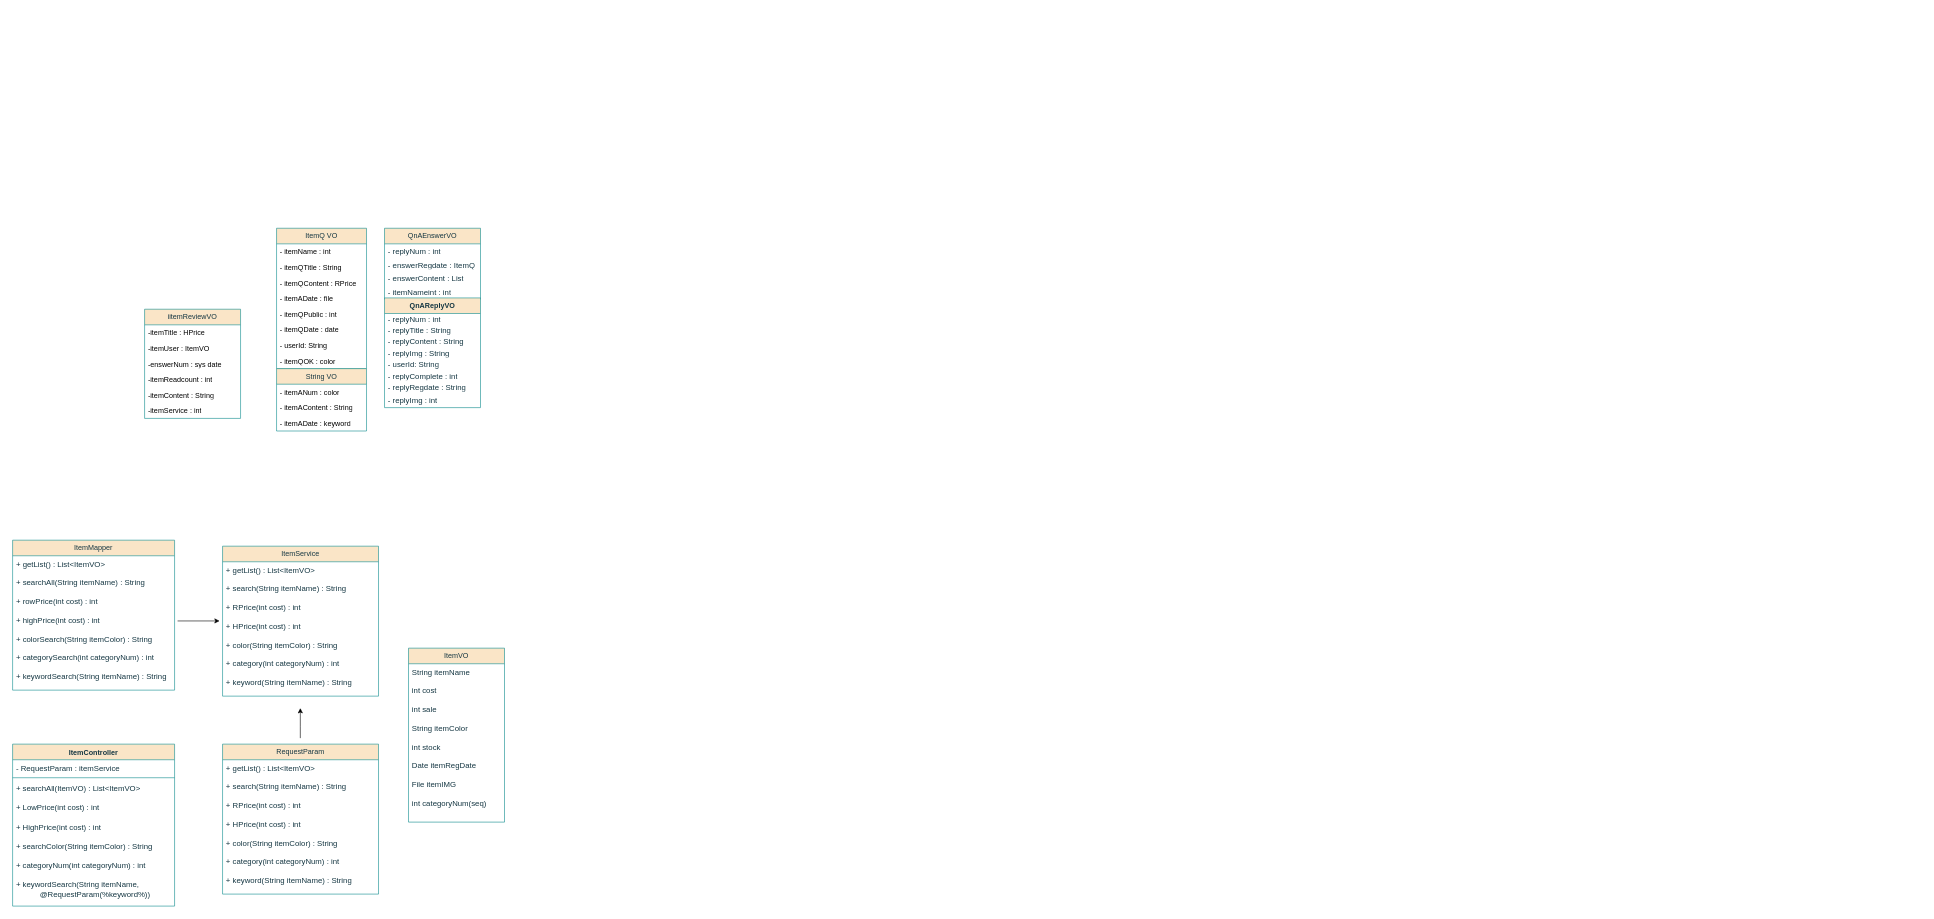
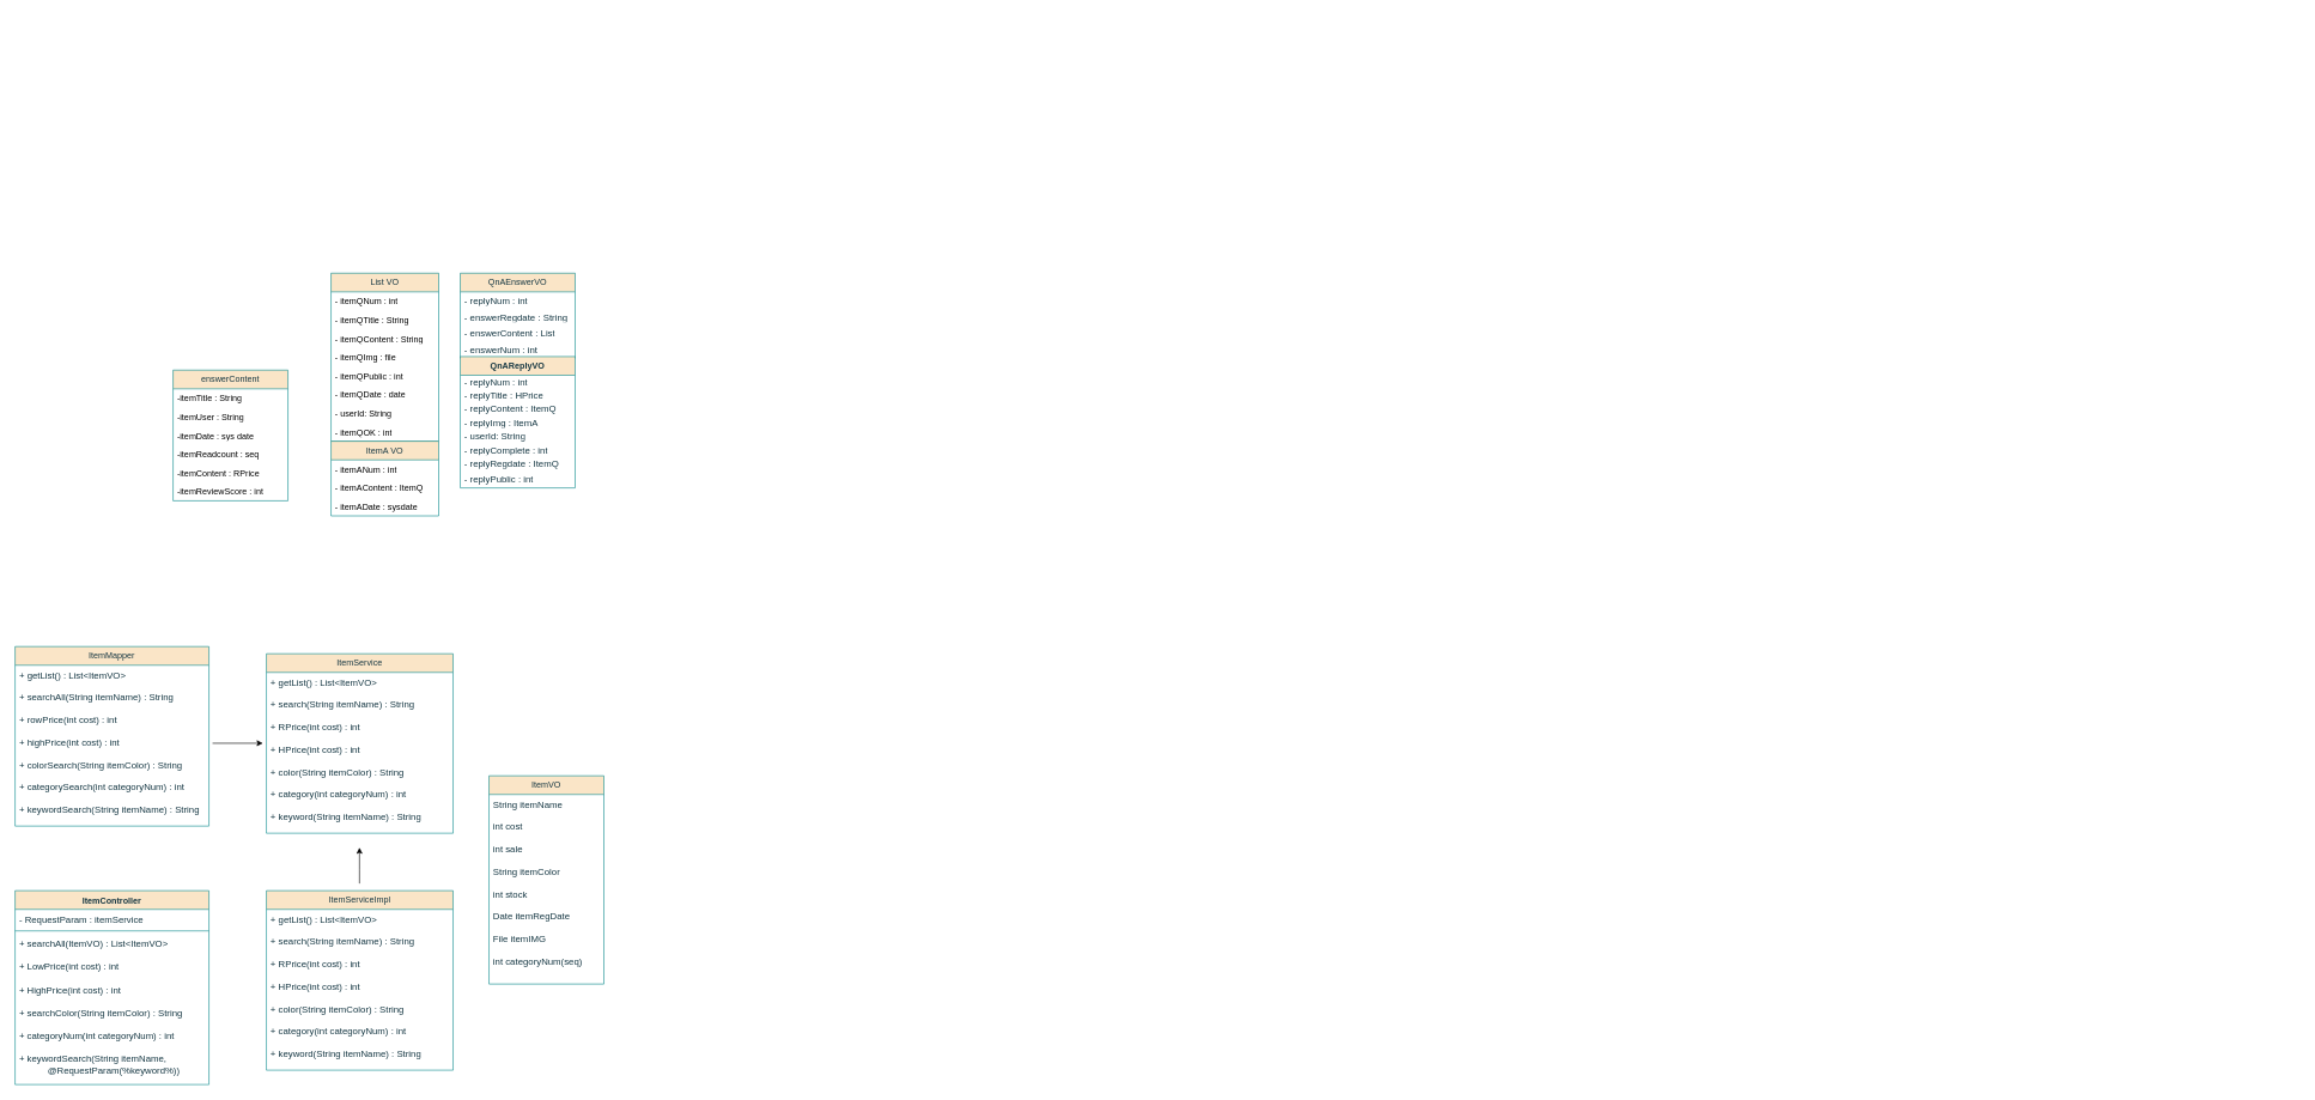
- <mxCell id="19" value="ItemQ VO" style="swimlane;fontStyle=0;childLayout=stackLayout;horizontal=1;startSize=26;fillColor=#FAE5C7;horizontalStack=0;resizeParent=1;resizeParentMax=0;resizeLast=0;collapsible=1;marginBottom=0;whiteSpace=wrap;html=1;strokeColor=#0F8B8D;fontColor=#143642;labelBackgroundColor=none;" parent="1" vertex="1"><mxGeometry x="460" y="380" width="150" height="234" as="geometry" /></mxCell>
+ <mxCell id="19" value="List VO" style="swimlane;fontStyle=0;childLayout=stackLayout;horizontal=1;startSize=26;fillColor=#FAE5C7;horizontalStack=0;resizeParent=1;resizeParentMax=0;resizeLast=0;collapsible=1;marginBottom=0;whiteSpace=wrap;html=1;strokeColor=#0F8B8D;fontColor=#143642;labelBackgroundColor=none;" parent="1" vertex="1"><mxGeometry x="460" y="380" width="150" height="234" as="geometry" /></mxCell>
- <mxCell id="20" value="- itemName : int" style="text;strokeColor=none;fillColor=none;align=left;verticalAlign=top;spacingLeft=4;spacingRight=4;overflow=hidden;rotatable=0;points=[[0,0.5],[1,0.5]];portConstraint=eastwest;whiteSpace=wrap;html=1;" parent="19" vertex="1"><mxGeometry y="26" width="150" height="26" as="geometry" /></mxCell>
+ <mxCell id="20" value="- itemQNum : int" style="text;strokeColor=none;fillColor=none;align=left;verticalAlign=top;spacingLeft=4;spacingRight=4;overflow=hidden;rotatable=0;points=[[0,0.5],[1,0.5]];portConstraint=eastwest;whiteSpace=wrap;html=1;" parent="19" vertex="1"><mxGeometry y="26" width="150" height="26" as="geometry" /></mxCell>
- <mxCell id="6" value="- enswerRegdate : ItemQ" style="text;strokeColor=none;fillColor=none;align=left;verticalAlign=middle;spacingLeft=4;spacingRight=4;overflow=hidden;rotatable=0;points=[[0,0.5],[1,0.5]];portConstraint=eastwest;whiteSpace=wrap;html=1;container=0;strokeOpacity=100;allowArrows=1;fontSize=13;labelBackgroundColor=none;fontColor=#143642;" parent="4" vertex="1"><mxGeometry y="49.077" width="160" height="23.077" as="geometry" /></mxCell>
+ <mxCell id="6" value="- enswerRegdate : String" style="text;strokeColor=none;fillColor=none;align=left;verticalAlign=middle;spacingLeft=4;spacingRight=4;overflow=hidden;rotatable=0;points=[[0,0.5],[1,0.5]];portConstraint=eastwest;whiteSpace=wrap;html=1;container=0;strokeOpacity=100;allowArrows=1;fontSize=13;labelBackgroundColor=none;fontColor=#143642;" parent="4" vertex="1"><mxGeometry y="49.077" width="160" height="23.077" as="geometry" /></mxCell>
- <mxCell id="22" value="- itemQContent : RPrice" style="text;strokeColor=none;fillColor=none;align=left;verticalAlign=top;spacingLeft=4;spacingRight=4;overflow=hidden;rotatable=0;points=[[0,0.5],[1,0.5]];portConstraint=eastwest;whiteSpace=wrap;html=1;" parent="19" vertex="1"><mxGeometry y="78" width="150" height="26" as="geometry" /></mxCell>
+ <mxCell id="22" value="- itemQContent : String" style="text;strokeColor=none;fillColor=none;align=left;verticalAlign=top;spacingLeft=4;spacingRight=4;overflow=hidden;rotatable=0;points=[[0,0.5],[1,0.5]];portConstraint=eastwest;whiteSpace=wrap;html=1;" parent="19" vertex="1"><mxGeometry y="78" width="150" height="26" as="geometry" /></mxCell>
- <mxCell id="8" value="- itemNameint : int" style="text;strokeColor=none;fillColor=none;align=left;verticalAlign=middle;spacingLeft=4;spacingRight=4;overflow=hidden;rotatable=0;points=[[0,0.5],[1,0.5]];portConstraint=eastwest;whiteSpace=wrap;html=1;container=0;strokeOpacity=100;allowArrows=1;fontSize=13;labelBackgroundColor=none;fontColor=#143642;" parent="4" vertex="1"><mxGeometry y="95.231" width="160" height="23.077" as="geometry" /></mxCell>
+ <mxCell id="8" value="- enswerNum : int" style="text;strokeColor=none;fillColor=none;align=left;verticalAlign=middle;spacingLeft=4;spacingRight=4;overflow=hidden;rotatable=0;points=[[0,0.5],[1,0.5]];portConstraint=eastwest;whiteSpace=wrap;html=1;container=0;strokeOpacity=100;allowArrows=1;fontSize=13;labelBackgroundColor=none;fontColor=#143642;" parent="4" vertex="1"><mxGeometry y="95.231" width="160" height="23.077" as="geometry" /></mxCell>
- <mxCell id="23" value="- itemADate : file" style="text;strokeColor=none;fillColor=none;align=left;verticalAlign=top;spacingLeft=4;spacingRight=4;overflow=hidden;rotatable=0;points=[[0,0.5],[1,0.5]];portConstraint=eastwest;whiteSpace=wrap;html=1;" parent="19" vertex="1"><mxGeometry y="104" width="150" height="26" as="geometry" /></mxCell>
+ <mxCell id="23" value="- itemQImg : file" style="text;strokeColor=none;fillColor=none;align=left;verticalAlign=top;spacingLeft=4;spacingRight=4;overflow=hidden;rotatable=0;points=[[0,0.5],[1,0.5]];portConstraint=eastwest;whiteSpace=wrap;html=1;" parent="19" vertex="1"><mxGeometry y="104" width="150" height="26" as="geometry" /></mxCell>
- <mxCell id="32" value="iitemReviewVO" style="swimlane;fontStyle=0;childLayout=stackLayout;horizontal=1;startSize=26;fillColor=#FAE5C7;horizontalStack=0;resizeParent=1;resizeParentMax=0;resizeLast=0;collapsible=1;marginBottom=0;whiteSpace=wrap;html=1;strokeColor=#0F8B8D;fontColor=#143642;labelBackgroundColor=none;" parent="1" vertex="1"><mxGeometry x="240" y="515" width="160" height="182" as="geometry" /></mxCell>
+ <mxCell id="32" value="enswerContent" style="swimlane;fontStyle=0;childLayout=stackLayout;horizontal=1;startSize=26;fillColor=#FAE5C7;horizontalStack=0;resizeParent=1;resizeParentMax=0;resizeLast=0;collapsible=1;marginBottom=0;whiteSpace=wrap;html=1;strokeColor=#0F8B8D;fontColor=#143642;labelBackgroundColor=none;" parent="1" vertex="1"><mxGeometry x="240" y="515" width="160" height="182" as="geometry" /></mxCell>
- <mxCell id="11" value="- replyTitle : String" style="text;strokeColor=none;fillColor=none;align=left;verticalAlign=middle;spacingLeft=4;spacingRight=4;overflow=hidden;rotatable=0;points=[[0,0.5],[1,0.5]];portConstraint=eastwest;whiteSpace=wrap;html=1;container=0;strokeOpacity=100;fontSize=13;labelBackgroundColor=none;fontColor=#143642;" parent="9" vertex="1"><mxGeometry y="44.84" width="160" height="18.84" as="geometry" /></mxCell>
+ <mxCell id="11" value="- replyTitle : HPrice" style="text;strokeColor=none;fillColor=none;align=left;verticalAlign=middle;spacingLeft=4;spacingRight=4;overflow=hidden;rotatable=0;points=[[0,0.5],[1,0.5]];portConstraint=eastwest;whiteSpace=wrap;html=1;container=0;strokeOpacity=100;fontSize=13;labelBackgroundColor=none;fontColor=#143642;" parent="9" vertex="1"><mxGeometry y="44.84" width="160" height="18.84" as="geometry" /></mxCell>
- <mxCell id="33" value="-itemTitle : HPrice" style="text;strokeColor=none;fillColor=none;align=left;verticalAlign=top;spacingLeft=4;spacingRight=4;overflow=hidden;rotatable=0;points=[[0,0.5],[1,0.5]];portConstraint=eastwest;whiteSpace=wrap;html=1;" parent="32" vertex="1"><mxGeometry y="26" width="160" height="26" as="geometry" /></mxCell>
+ <mxCell id="33" value="-itemTitle : String" style="text;strokeColor=none;fillColor=none;align=left;verticalAlign=top;spacingLeft=4;spacingRight=4;overflow=hidden;rotatable=0;points=[[0,0.5],[1,0.5]];portConstraint=eastwest;whiteSpace=wrap;html=1;" parent="32" vertex="1"><mxGeometry y="26" width="160" height="26" as="geometry" /></mxCell>
- <mxCell id="12" value="- replyContent : String" style="text;strokeColor=none;fillColor=none;align=left;verticalAlign=middle;spacingLeft=4;spacingRight=4;overflow=hidden;rotatable=0;points=[[0,0.5],[1,0.5]];portConstraint=eastwest;whiteSpace=wrap;html=1;container=0;strokeOpacity=100;fontSize=13;labelBackgroundColor=none;fontColor=#143642;" parent="9" vertex="1"><mxGeometry y="63.68" width="160" height="18.84" as="geometry" /></mxCell>
+ <mxCell id="12" value="- replyContent : ItemQ" style="text;strokeColor=none;fillColor=none;align=left;verticalAlign=middle;spacingLeft=4;spacingRight=4;overflow=hidden;rotatable=0;points=[[0,0.5],[1,0.5]];portConstraint=eastwest;whiteSpace=wrap;html=1;container=0;strokeOpacity=100;fontSize=13;labelBackgroundColor=none;fontColor=#143642;" parent="9" vertex="1"><mxGeometry y="63.68" width="160" height="18.84" as="geometry" /></mxCell>
- <mxCell id="34" value="-itemUser : ItemVO" style="text;strokeColor=none;fillColor=none;align=left;verticalAlign=top;spacingLeft=4;spacingRight=4;overflow=hidden;rotatable=0;points=[[0,0.5],[1,0.5]];portConstraint=eastwest;whiteSpace=wrap;html=1;" parent="32" vertex="1"><mxGeometry y="52" width="160" height="26" as="geometry" /></mxCell>
+ <mxCell id="34" value="-itemUser : String" style="text;strokeColor=none;fillColor=none;align=left;verticalAlign=top;spacingLeft=4;spacingRight=4;overflow=hidden;rotatable=0;points=[[0,0.5],[1,0.5]];portConstraint=eastwest;whiteSpace=wrap;html=1;" parent="32" vertex="1"><mxGeometry y="52" width="160" height="26" as="geometry" /></mxCell>
- <mxCell id="13" value="- replyImg : String" style="text;strokeColor=none;fillColor=none;align=left;verticalAlign=middle;spacingLeft=4;spacingRight=4;overflow=hidden;rotatable=0;points=[[0,0.5],[1,0.5]];portConstraint=eastwest;whiteSpace=wrap;html=1;container=0;strokeOpacity=100;fontSize=13;labelBackgroundColor=none;fontColor=#143642;" parent="9" vertex="1"><mxGeometry y="82.52" width="160" height="18.84" as="geometry" /></mxCell>
+ <mxCell id="13" value="- replyImg : ItemA" style="text;strokeColor=none;fillColor=none;align=left;verticalAlign=middle;spacingLeft=4;spacingRight=4;overflow=hidden;rotatable=0;points=[[0,0.5],[1,0.5]];portConstraint=eastwest;whiteSpace=wrap;html=1;container=0;strokeOpacity=100;fontSize=13;labelBackgroundColor=none;fontColor=#143642;" parent="9" vertex="1"><mxGeometry y="82.52" width="160" height="18.84" as="geometry" /></mxCell>
- <mxCell id="27" value="- itemQOK&amp;nbsp;: color" style="text;strokeColor=none;fillColor=none;align=left;verticalAlign=top;spacingLeft=4;spacingRight=4;overflow=hidden;rotatable=0;points=[[0,0.5],[1,0.5]];portConstraint=eastwest;whiteSpace=wrap;html=1;" parent="19" vertex="1"><mxGeometry y="208" width="150" height="26" as="geometry" /></mxCell>
+ <mxCell id="27" value="- itemQOK&amp;nbsp;: int" style="text;strokeColor=none;fillColor=none;align=left;verticalAlign=top;spacingLeft=4;spacingRight=4;overflow=hidden;rotatable=0;points=[[0,0.5],[1,0.5]];portConstraint=eastwest;whiteSpace=wrap;html=1;" parent="19" vertex="1"><mxGeometry y="208" width="150" height="26" as="geometry" /></mxCell>
- <mxCell id="35" value="-enswerNum : sys date" style="text;strokeColor=none;fillColor=none;align=left;verticalAlign=top;spacingLeft=4;spacingRight=4;overflow=hidden;rotatable=0;points=[[0,0.5],[1,0.5]];portConstraint=eastwest;whiteSpace=wrap;html=1;" parent="32" vertex="1"><mxGeometry y="78" width="160" height="26" as="geometry" /></mxCell>
+ <mxCell id="35" value="-itemDate : sys date" style="text;strokeColor=none;fillColor=none;align=left;verticalAlign=top;spacingLeft=4;spacingRight=4;overflow=hidden;rotatable=0;points=[[0,0.5],[1,0.5]];portConstraint=eastwest;whiteSpace=wrap;html=1;" parent="32" vertex="1"><mxGeometry y="78" width="160" height="26" as="geometry" /></mxCell>
- <mxCell id="28" value="String VO" style="swimlane;fontStyle=0;childLayout=stackLayout;horizontal=1;startSize=26;fillColor=#FAE5C7;horizontalStack=0;resizeParent=1;resizeParentMax=0;resizeLast=0;collapsible=1;marginBottom=0;whiteSpace=wrap;html=1;strokeColor=#0F8B8D;fontColor=#143642;labelBackgroundColor=none;" parent="1" vertex="1"><mxGeometry x="460" y="614" width="150" height="104" as="geometry" /></mxCell>
+ <mxCell id="28" value="ItemA VO" style="swimlane;fontStyle=0;childLayout=stackLayout;horizontal=1;startSize=26;fillColor=#FAE5C7;horizontalStack=0;resizeParent=1;resizeParentMax=0;resizeLast=0;collapsible=1;marginBottom=0;whiteSpace=wrap;html=1;strokeColor=#0F8B8D;fontColor=#143642;labelBackgroundColor=none;" parent="1" vertex="1"><mxGeometry x="460" y="614" width="150" height="104" as="geometry" /></mxCell>
- <mxCell id="36" value="-itemReadcount : int" style="text;strokeColor=none;fillColor=none;align=left;verticalAlign=top;spacingLeft=4;spacingRight=4;overflow=hidden;rotatable=0;points=[[0,0.5],[1,0.5]];portConstraint=eastwest;whiteSpace=wrap;html=1;" parent="32" vertex="1"><mxGeometry y="104" width="160" height="26" as="geometry" /></mxCell>
+ <mxCell id="36" value="-itemReadcount : seq" style="text;strokeColor=none;fillColor=none;align=left;verticalAlign=top;spacingLeft=4;spacingRight=4;overflow=hidden;rotatable=0;points=[[0,0.5],[1,0.5]];portConstraint=eastwest;whiteSpace=wrap;html=1;" parent="32" vertex="1"><mxGeometry y="104" width="160" height="26" as="geometry" /></mxCell>
- <mxCell id="16" value="- replyRegdate : String" style="text;strokeColor=none;fillColor=none;align=left;verticalAlign=middle;spacingLeft=4;spacingRight=4;overflow=hidden;rotatable=0;points=[[0,0.5],[1,0.5]];portConstraint=eastwest;whiteSpace=wrap;html=1;container=0;strokeOpacity=100;fontSize=13;labelBackgroundColor=none;fontColor=#143642;" parent="9" vertex="1"><mxGeometry y="139.04" width="160" height="18.84" as="geometry" /></mxCell>
+ <mxCell id="16" value="- replyRegdate : ItemQ" style="text;strokeColor=none;fillColor=none;align=left;verticalAlign=middle;spacingLeft=4;spacingRight=4;overflow=hidden;rotatable=0;points=[[0,0.5],[1,0.5]];portConstraint=eastwest;whiteSpace=wrap;html=1;container=0;strokeOpacity=100;fontSize=13;labelBackgroundColor=none;fontColor=#143642;" parent="9" vertex="1"><mxGeometry y="139.04" width="160" height="18.84" as="geometry" /></mxCell>
- <mxCell id="29" value="- itemANum : color" style="text;strokeColor=none;fillColor=none;align=left;verticalAlign=top;spacingLeft=4;spacingRight=4;overflow=hidden;rotatable=0;points=[[0,0.5],[1,0.5]];portConstraint=eastwest;whiteSpace=wrap;html=1;" parent="28" vertex="1"><mxGeometry y="26" width="150" height="26" as="geometry" /></mxCell>
+ <mxCell id="29" value="- itemANum : int" style="text;strokeColor=none;fillColor=none;align=left;verticalAlign=top;spacingLeft=4;spacingRight=4;overflow=hidden;rotatable=0;points=[[0,0.5],[1,0.5]];portConstraint=eastwest;whiteSpace=wrap;html=1;" parent="28" vertex="1"><mxGeometry y="26" width="150" height="26" as="geometry" /></mxCell>
- <mxCell id="37" value="-itemContent : String" style="text;strokeColor=none;fillColor=none;align=left;verticalAlign=top;spacingLeft=4;spacingRight=4;overflow=hidden;rotatable=0;points=[[0,0.5],[1,0.5]];portConstraint=eastwest;whiteSpace=wrap;html=1;" parent="32" vertex="1"><mxGeometry y="130" width="160" height="26" as="geometry" /></mxCell>
+ <mxCell id="37" value="-itemContent : RPrice" style="text;strokeColor=none;fillColor=none;align=left;verticalAlign=top;spacingLeft=4;spacingRight=4;overflow=hidden;rotatable=0;points=[[0,0.5],[1,0.5]];portConstraint=eastwest;whiteSpace=wrap;html=1;" parent="32" vertex="1"><mxGeometry y="130" width="160" height="26" as="geometry" /></mxCell>
- <mxCell id="17" value="- replyImg : int" style="text;strokeColor=none;fillColor=none;align=left;verticalAlign=middle;spacingLeft=4;spacingRight=4;overflow=hidden;rotatable=0;points=[[0,0.5],[1,0.5]];portConstraint=eastwest;whiteSpace=wrap;html=1;container=0;strokeOpacity=100;fontSize=13;labelBackgroundColor=none;fontColor=#143642;" parent="9" vertex="1"><mxGeometry y="157.88" width="160" height="25" as="geometry" /></mxCell>
+ <mxCell id="17" value="- replyPublic : int" style="text;strokeColor=none;fillColor=none;align=left;verticalAlign=middle;spacingLeft=4;spacingRight=4;overflow=hidden;rotatable=0;points=[[0,0.5],[1,0.5]];portConstraint=eastwest;whiteSpace=wrap;html=1;container=0;strokeOpacity=100;fontSize=13;labelBackgroundColor=none;fontColor=#143642;" parent="9" vertex="1"><mxGeometry y="157.88" width="160" height="25" as="geometry" /></mxCell>
- <mxCell id="30" value="- itemAContent : String" style="text;strokeColor=none;fillColor=none;align=left;verticalAlign=top;spacingLeft=4;spacingRight=4;overflow=hidden;rotatable=0;points=[[0,0.5],[1,0.5]];portConstraint=eastwest;whiteSpace=wrap;html=1;" parent="28" vertex="1"><mxGeometry y="52" width="150" height="26" as="geometry" /></mxCell>
+ <mxCell id="30" value="- itemAContent : ItemQ" style="text;strokeColor=none;fillColor=none;align=left;verticalAlign=top;spacingLeft=4;spacingRight=4;overflow=hidden;rotatable=0;points=[[0,0.5],[1,0.5]];portConstraint=eastwest;whiteSpace=wrap;html=1;" parent="28" vertex="1"><mxGeometry y="52" width="150" height="26" as="geometry" /></mxCell>
- <mxCell id="38" value="-itemService : int" style="text;strokeColor=none;fillColor=none;align=left;verticalAlign=top;spacingLeft=4;spacingRight=4;overflow=hidden;rotatable=0;points=[[0,0.5],[1,0.5]];portConstraint=eastwest;whiteSpace=wrap;html=1;" parent="32" vertex="1"><mxGeometry y="156" width="160" height="26" as="geometry" /></mxCell>
+ <mxCell id="38" value="-itemReviewScore : int" style="text;strokeColor=none;fillColor=none;align=left;verticalAlign=top;spacingLeft=4;spacingRight=4;overflow=hidden;rotatable=0;points=[[0,0.5],[1,0.5]];portConstraint=eastwest;whiteSpace=wrap;html=1;" parent="32" vertex="1"><mxGeometry y="156" width="160" height="26" as="geometry" /></mxCell>
- <mxCell id="31" value="- itemADate : keyword" style="text;strokeColor=none;fillColor=none;align=left;verticalAlign=top;spacingLeft=4;spacingRight=4;overflow=hidden;rotatable=0;points=[[0,0.5],[1,0.5]];portConstraint=eastwest;whiteSpace=wrap;html=1;" parent="28" vertex="1"><mxGeometry y="78" width="150" height="26" as="geometry" /></mxCell>
+ <mxCell id="31" value="- itemADate : sysdate" style="text;strokeColor=none;fillColor=none;align=left;verticalAlign=top;spacingLeft=4;spacingRight=4;overflow=hidden;rotatable=0;points=[[0,0.5],[1,0.5]];portConstraint=eastwest;whiteSpace=wrap;html=1;" parent="28" vertex="1"><mxGeometry y="78" width="150" height="26" as="geometry" /></mxCell>
- <mxCell id="44" value="RequestParam" style="swimlane;fontStyle=0;childLayout=stackLayout;horizontal=1;startSize=26;fillColor=#FAE5C7;horizontalStack=0;resizeParent=1;resizeParentMax=0;resizeLast=0;collapsible=1;marginBottom=0;whiteSpace=wrap;html=1;labelBackgroundColor=none;strokeColor=#0F8B8D;fontColor=#143642;" vertex="1" parent="1"><mxGeometry x="370" y="1240" width="260" height="250" as="geometry" /></mxCell>
+ <mxCell id="44" value="ItemServiceImpl" style="swimlane;fontStyle=0;childLayout=stackLayout;horizontal=1;startSize=26;fillColor=#FAE5C7;horizontalStack=0;resizeParent=1;resizeParentMax=0;resizeLast=0;collapsible=1;marginBottom=0;whiteSpace=wrap;html=1;labelBackgroundColor=none;strokeColor=#0F8B8D;fontColor=#143642;" vertex="1" parent="1"><mxGeometry x="370" y="1240" width="260" height="250" as="geometry" /></mxCell>
